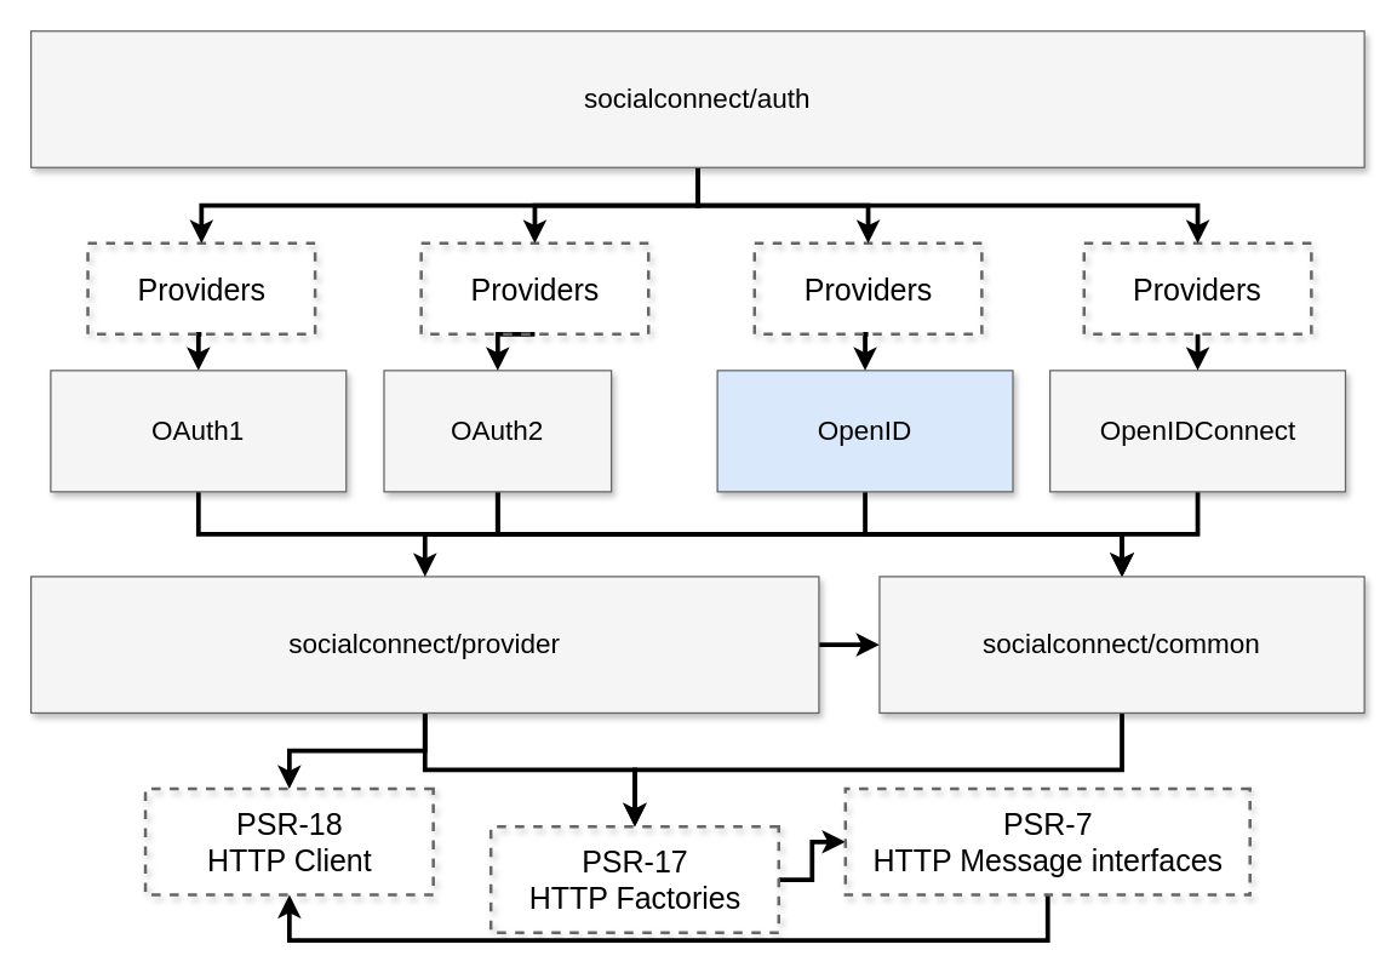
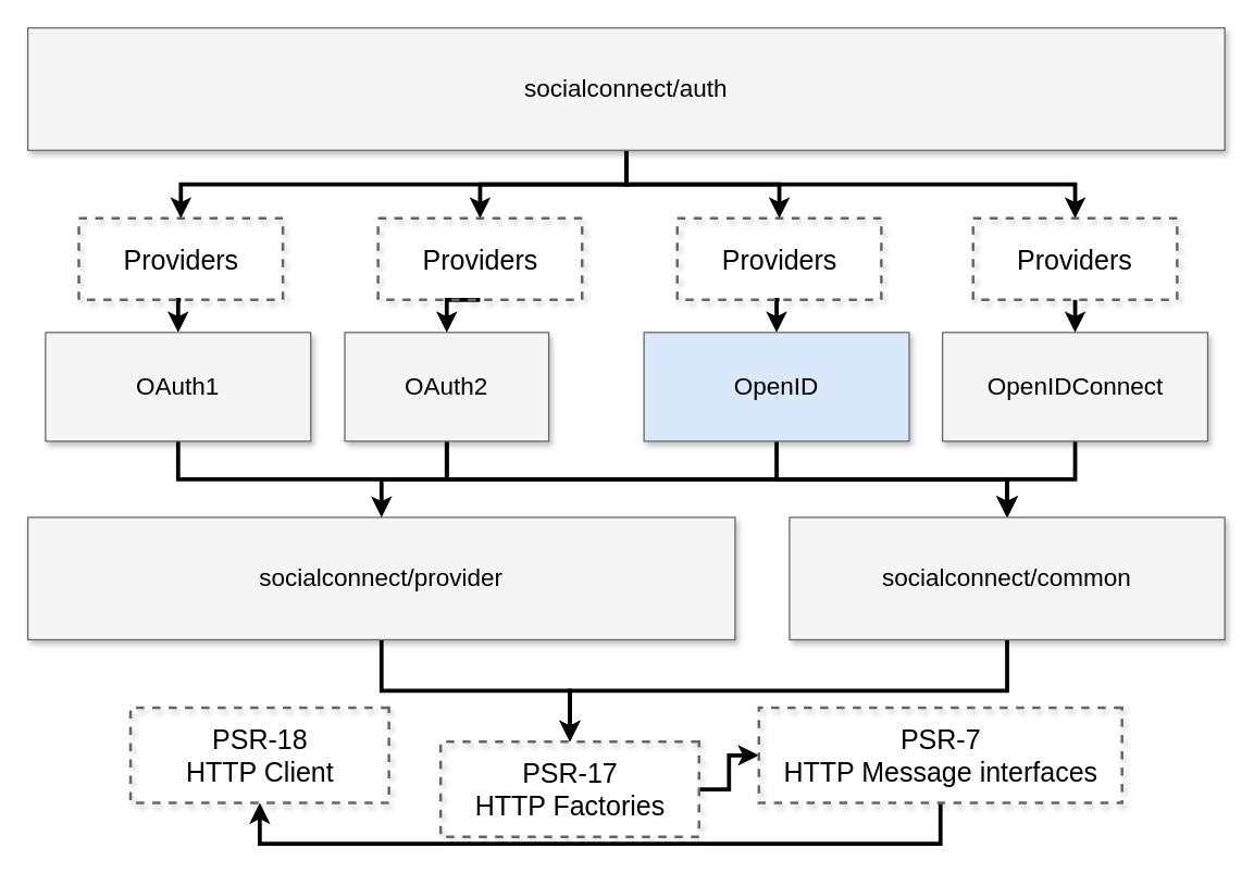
- <mxCell id="4" style="edgeStyle=orthogonalEdgeStyle;rounded=0;orthogonalLoop=1;jettySize=auto;html=1;strokeWidth=3;" parent="1" source="7" target="18" edge="1"><mxGeometry relative="1" as="geometry"><mxPoint x="565" y="425" as="targetPoint" /></mxGeometry></mxCell>
- <mxCell id="6" style="edgeStyle=orthogonalEdgeStyle;rounded=0;orthogonalLoop=1;jettySize=auto;html=1;exitX=0.5;exitY=1;exitDx=0;exitDy=0;strokeWidth=3;" edge="1" parent="1" source="7" target="30"><mxGeometry relative="1" as="geometry" /></mxCell>
